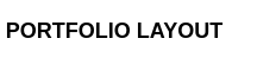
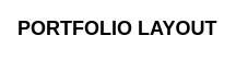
- <mxCell id="2" value="&lt;h1&gt;PORTFOLIO LAYOUT&lt;/h1&gt;" style="text;html=1;strokeColor=none;fillColor=none;align=center;verticalAlign=middle;whiteSpace=wrap;rounded=0;" vertex="1" parent="1"><mxGeometry x="5" y="20" width="246" height="30" as="geometry" /></mxCell>
+ <mxCell id="2" value="&lt;h1&gt;PORTFOLIO LAYOUT&lt;/h1&gt;" style="text;html=1;strokeColor=none;fillColor=none;align=center;verticalAlign=middle;whiteSpace=wrap;rounded=0;" vertex="1" parent="1"><mxGeometry x="20" y="20" width="246" height="30" as="geometry" /></mxCell>
